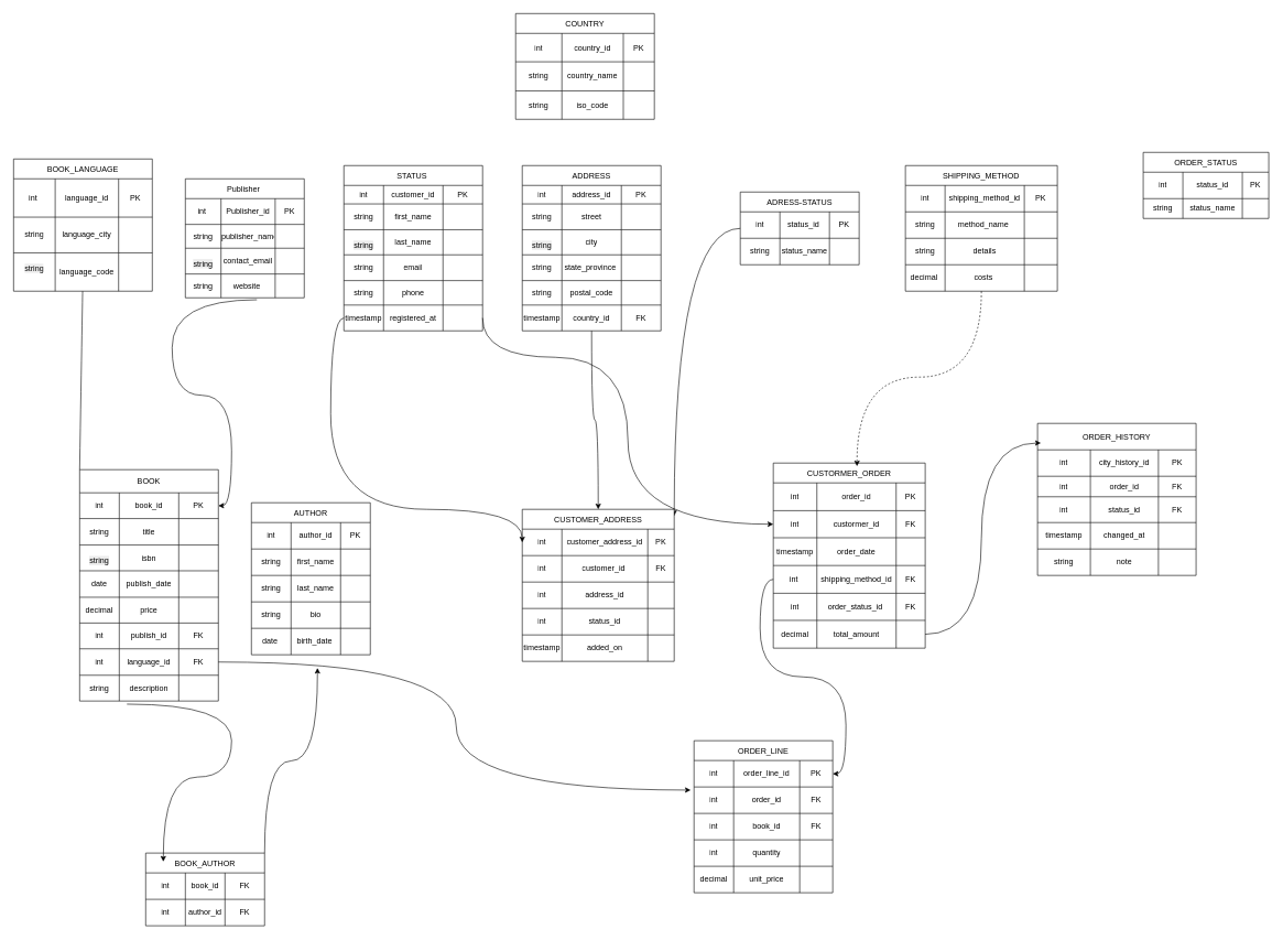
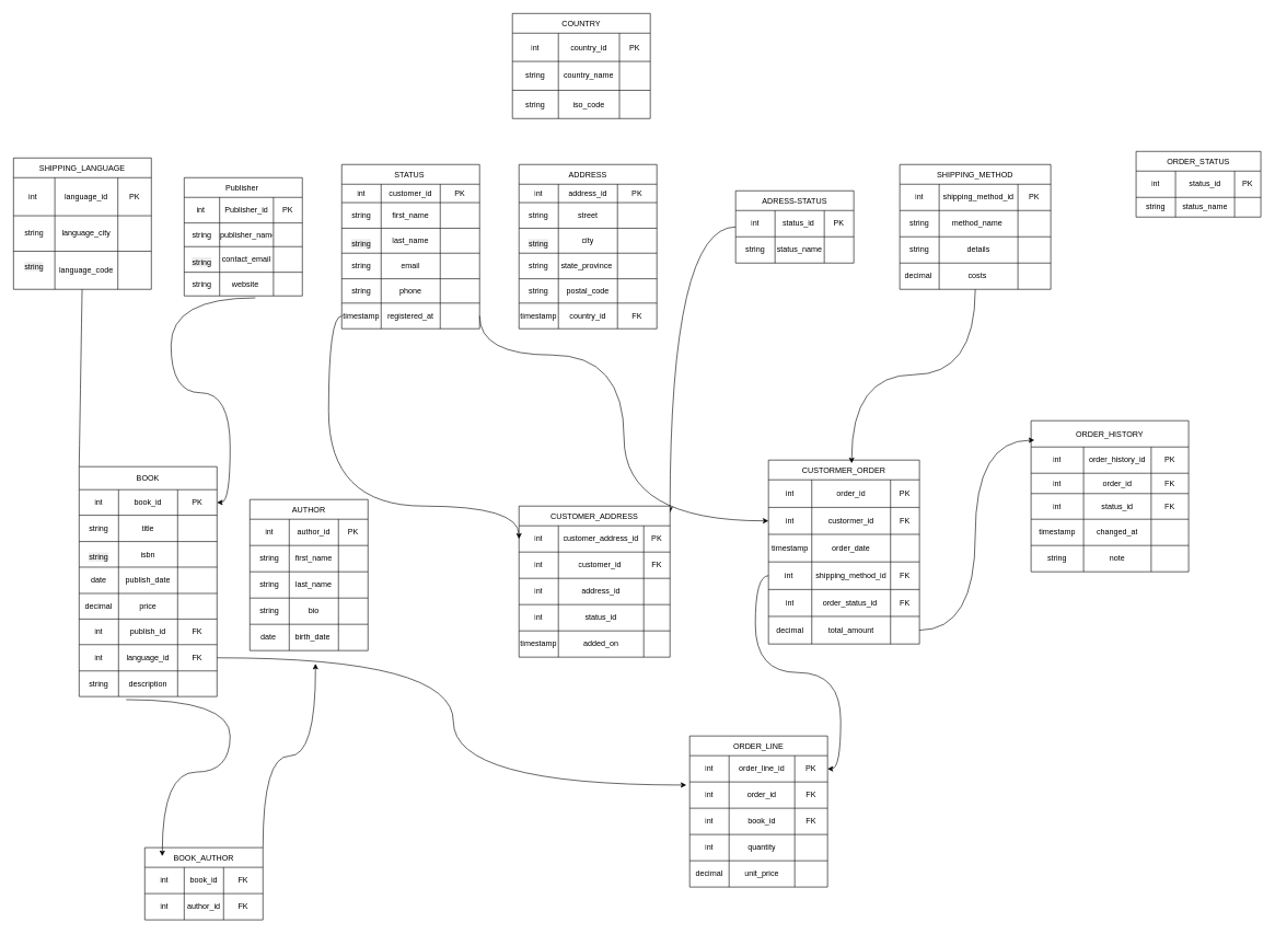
- <mxCell id="20" value="BOOK_LANGUAGE" style="shape=table;startSize=30;container=1;collapsible=0;childLayout=tableLayout;" vertex="1" parent="1"><mxGeometry x="20" y="240" width="210" height="200" as="geometry" /></mxCell>
+ <mxCell id="20" value="SHIPPING_LANGUAGE" style="shape=table;startSize=30;container=1;collapsible=0;childLayout=tableLayout;" vertex="1" parent="1"><mxGeometry x="20" y="240" width="210" height="200" as="geometry" /></mxCell>
- <mxCell id="290" style="edgeStyle=orthogonalEdgeStyle;curved=1;rounded=0;orthogonalLoop=1;jettySize=auto;html=1;entryX=0.551;entryY=0.017;entryDx=0;entryDy=0;entryPerimeter=0;dashed=1;" edge="1" parent="1" source="94" target="174"><mxGeometry relative="1" as="geometry" /></mxCell>
+ <mxCell id="290" style="edgeStyle=orthogonalEdgeStyle;curved=1;rounded=0;orthogonalLoop=1;jettySize=auto;html=1;entryX=0.551;entryY=0.017;entryDx=0;entryDy=0;entryPerimeter=0;" edge="1" parent="1" source="94" target="174"><mxGeometry relative="1" as="geometry" /></mxCell>
- <mxCell id="58" style="edgeStyle=orthogonalEdgeStyle;curved=1;rounded=0;orthogonalLoop=1;jettySize=auto;html=1;entryX=0.5;entryY=0;entryDx=0;entryDy=0;" edge="1" parent="1" source="59" target="153"><mxGeometry relative="1" as="geometry" /></mxCell>
- <mxCell id="233" value="city_history_id" style="shape=partialRectangle;html=1;whiteSpace=wrap;connectable=0;strokeColor=inherit;overflow=hidden;fillColor=none;top=0;left=0;bottom=0;right=0;pointerEvents=1;" vertex="1" parent="231"><mxGeometry x="80" width="103" height="40" as="geometry"><mxRectangle width="103" height="40" as="alternateBounds" /></mxGeometry></mxCell>
+ <mxCell id="233" value="order_history_id" style="shape=partialRectangle;html=1;whiteSpace=wrap;connectable=0;strokeColor=inherit;overflow=hidden;fillColor=none;top=0;left=0;bottom=0;right=0;pointerEvents=1;" vertex="1" parent="231"><mxGeometry x="80" width="103" height="40" as="geometry"><mxRectangle width="103" height="40" as="alternateBounds" /></mxGeometry></mxCell>
